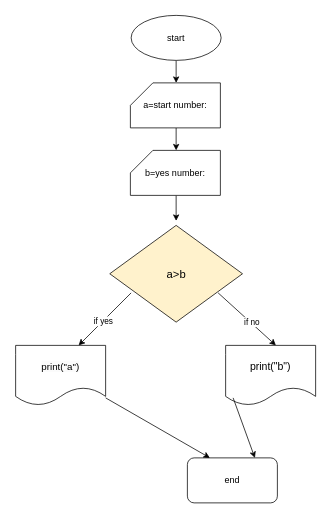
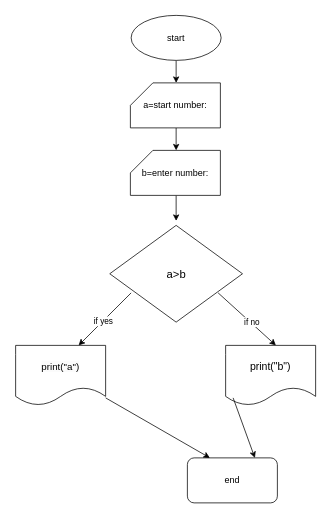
- <mxCell id="8" value="b=yes&amp;nbsp;&lt;span style=&quot;background-color: initial;&quot;&gt;number:&lt;/span&gt;" style="shape=card;whiteSpace=wrap;html=1;" vertex="1" parent="1"><mxGeometry x="173" y="200" width="120" height="60" as="geometry" /></mxCell>
+ <mxCell id="8" value="b=enter&amp;nbsp;&lt;span style=&quot;background-color: initial;&quot;&gt;number:&lt;/span&gt;" style="shape=card;whiteSpace=wrap;html=1;" vertex="1" parent="1"><mxGeometry x="173" y="200" width="120" height="60" as="geometry" /></mxCell>
- <mxCell id="9" value="&lt;font style=&quot;font-size: 15px;&quot;&gt;a&amp;gt;b&lt;/font&gt;" style="rhombus;whiteSpace=wrap;html=1;fillColor=#fff2cc;" vertex="1" parent="1"><mxGeometry x="145.5" y="300" width="177" height="129" as="geometry" /></mxCell>
+ <mxCell id="9" value="&lt;font style=&quot;font-size: 15px;&quot;&gt;a&amp;gt;b&lt;/font&gt;" style="rhombus;whiteSpace=wrap;html=1;" vertex="1" parent="1"><mxGeometry x="145.5" y="300" width="177" height="129" as="geometry" /></mxCell>
